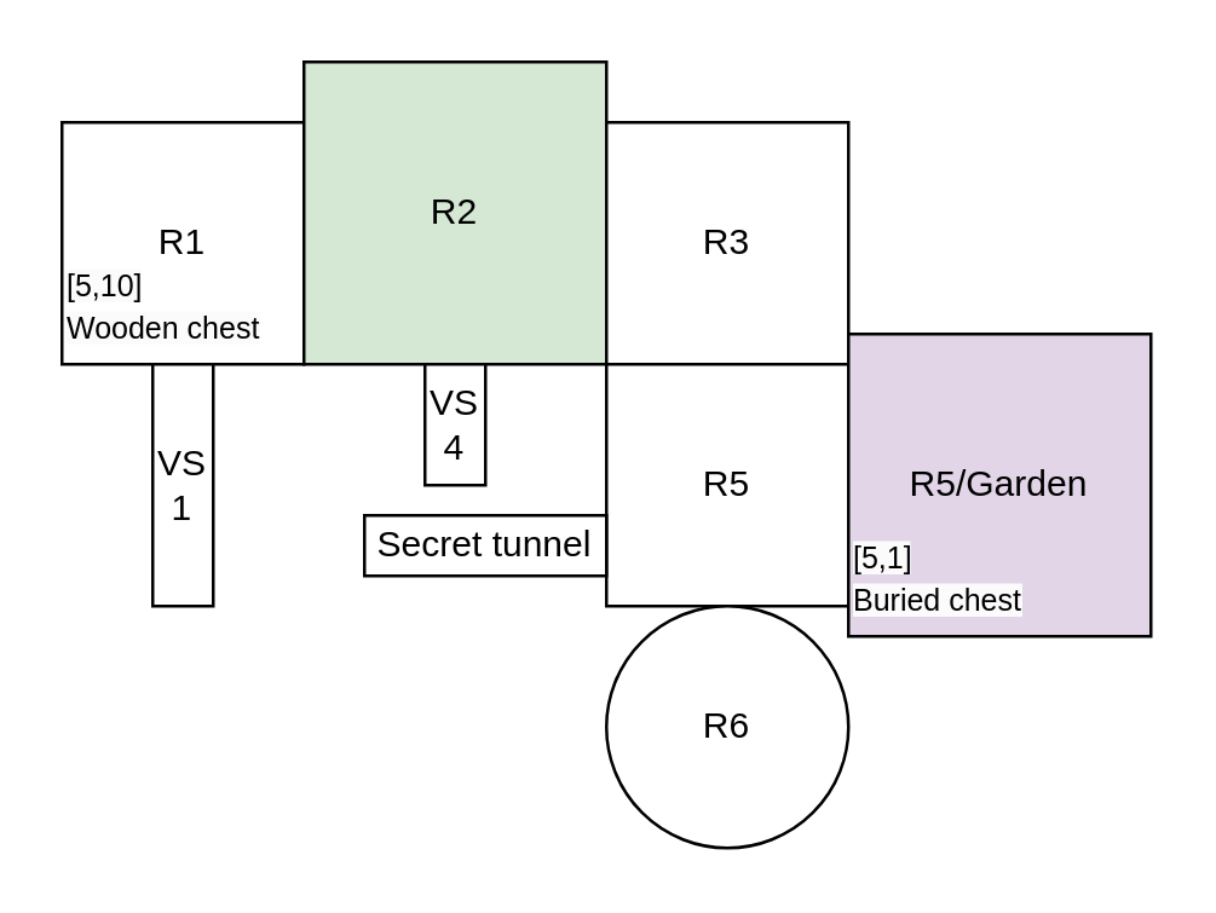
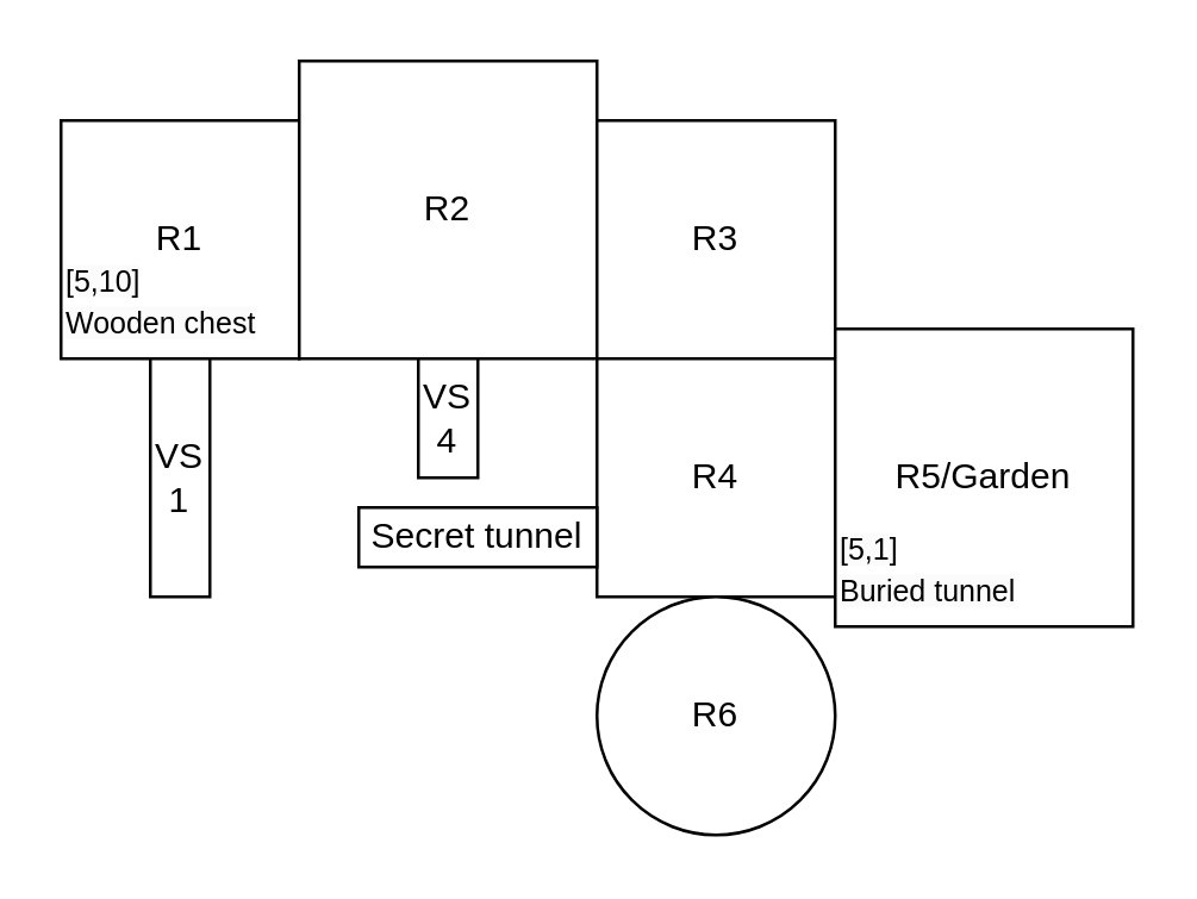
- <mxCell id="3" value="R2" style="whiteSpace=wrap;html=1;aspect=fixed;fillColor=#d5e8d4;" parent="1" vertex="1"><mxGeometry x="100" y="20" width="100" height="100" as="geometry" /></mxCell>
+ <mxCell id="3" value="R2" style="whiteSpace=wrap;html=1;aspect=fixed;" parent="1" vertex="1"><mxGeometry x="100" y="20" width="100" height="100" as="geometry" /></mxCell>
- <mxCell id="5" value="R5" style="whiteSpace=wrap;html=1;aspect=fixed;" parent="1" vertex="1"><mxGeometry x="200" y="120" width="80" height="80" as="geometry" /></mxCell>
+ <mxCell id="5" value="R4" style="whiteSpace=wrap;html=1;aspect=fixed;" parent="1" vertex="1"><mxGeometry x="200" y="120" width="80" height="80" as="geometry" /></mxCell>
- <mxCell id="6" value="R5/Garden" style="whiteSpace=wrap;html=1;aspect=fixed;fillColor=#e1d5e7;" parent="1" vertex="1"><mxGeometry x="280" y="110" width="100" height="100" as="geometry" /></mxCell>
+ <mxCell id="6" value="R5/Garden" style="whiteSpace=wrap;html=1;aspect=fixed;" parent="1" vertex="1"><mxGeometry x="280" y="110" width="100" height="100" as="geometry" /></mxCell>
- <mxCell id="11" value="&lt;span style=&quot;color: rgb(0, 0, 0); font-family: Helvetica; font-size: 10px; font-style: normal; font-variant-ligatures: normal; font-variant-caps: normal; font-weight: 400; letter-spacing: normal; orphans: 2; text-align: center; text-indent: 0px; text-transform: none; widows: 2; word-spacing: 0px; -webkit-text-stroke-width: 0px; background-color: rgb(251, 251, 251); text-decoration-thickness: initial; text-decoration-style: initial; text-decoration-color: initial; float: none; display: inline !important;&quot;&gt;[5,1]&lt;/span&gt;&lt;br style=&quot;border-color: var(--border-color); color: rgb(0, 0, 0); font-family: Helvetica; font-size: 10px; font-style: normal; font-variant-ligatures: normal; font-variant-caps: normal; font-weight: 400; letter-spacing: normal; orphans: 2; text-align: center; text-indent: 0px; text-transform: none; widows: 2; word-spacing: 0px; -webkit-text-stroke-width: 0px; background-color: rgb(251, 251, 251); text-decoration-thickness: initial; text-decoration-style: initial; text-decoration-color: initial;&quot;&gt;&lt;span style=&quot;color: rgb(0, 0, 0); font-family: Helvetica; font-size: 10px; font-style: normal; font-variant-ligatures: normal; font-variant-caps: normal; font-weight: 400; letter-spacing: normal; orphans: 2; text-align: center; text-indent: 0px; text-transform: none; widows: 2; word-spacing: 0px; -webkit-text-stroke-width: 0px; background-color: rgb(251, 251, 251); text-decoration-thickness: initial; text-decoration-style: initial; text-decoration-color: initial; float: none; display: inline !important;&quot;&gt;Buried chest&lt;/span&gt;" style="text;whiteSpace=wrap;html=1;" parent="1" vertex="1"><mxGeometry x="280" y="170" width="100" height="50" as="geometry" /></mxCell>
+ <mxCell id="11" value="&lt;span style=&quot;color: rgb(0, 0, 0); font-family: Helvetica; font-size: 10px; font-style: normal; font-variant-ligatures: normal; font-variant-caps: normal; font-weight: 400; letter-spacing: normal; orphans: 2; text-align: center; text-indent: 0px; text-transform: none; widows: 2; word-spacing: 0px; -webkit-text-stroke-width: 0px; background-color: rgb(251, 251, 251); text-decoration-thickness: initial; text-decoration-style: initial; text-decoration-color: initial; float: none; display: inline !important;&quot;&gt;[5,1]&lt;/span&gt;&lt;br style=&quot;border-color: var(--border-color); color: rgb(0, 0, 0); font-family: Helvetica; font-size: 10px; font-style: normal; font-variant-ligatures: normal; font-variant-caps: normal; font-weight: 400; letter-spacing: normal; orphans: 2; text-align: center; text-indent: 0px; text-transform: none; widows: 2; word-spacing: 0px; -webkit-text-stroke-width: 0px; background-color: rgb(251, 251, 251); text-decoration-thickness: initial; text-decoration-style: initial; text-decoration-color: initial;&quot;&gt;&lt;span style=&quot;color: rgb(0, 0, 0); font-family: Helvetica; font-size: 10px; font-style: normal; font-variant-ligatures: normal; font-variant-caps: normal; font-weight: 400; letter-spacing: normal; orphans: 2; text-align: center; text-indent: 0px; text-transform: none; widows: 2; word-spacing: 0px; -webkit-text-stroke-width: 0px; background-color: rgb(251, 251, 251); text-decoration-thickness: initial; text-decoration-style: initial; text-decoration-color: initial; float: none; display: inline !important;&quot;&gt;Buried tunnel&lt;/span&gt;" style="text;whiteSpace=wrap;html=1;" parent="1" vertex="1"><mxGeometry x="280" y="170" width="100" height="50" as="geometry" /></mxCell>
